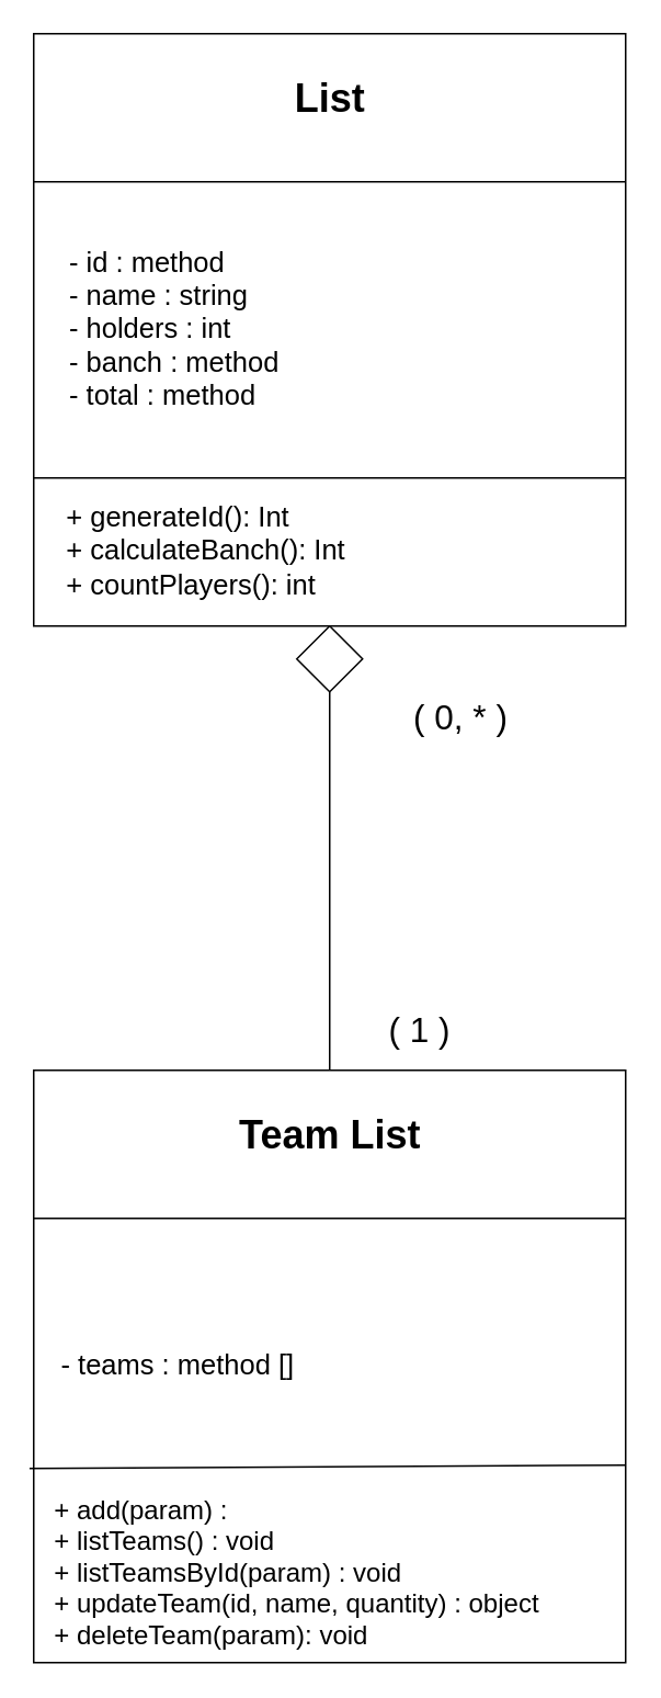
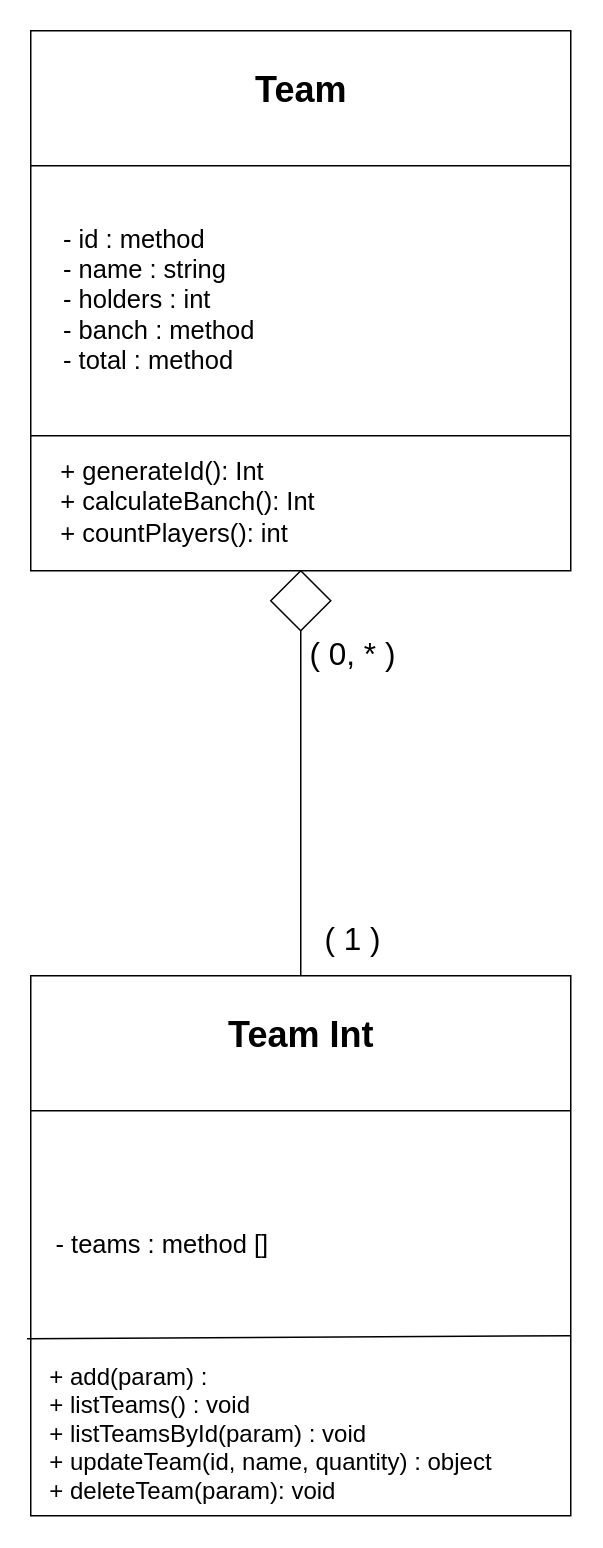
- <mxCell id="6" value="List" style="text;strokeColor=none;fillColor=none;html=1;fontSize=24;fontStyle=1;verticalAlign=middle;align=center;" vertex="1" parent="3"><mxGeometry x="130" y="20" width="100" height="40" as="geometry" /></mxCell>
+ <mxCell id="6" value="Team" style="text;strokeColor=none;fillColor=none;html=1;fontSize=24;fontStyle=1;verticalAlign=middle;align=center;" vertex="1" parent="3"><mxGeometry x="130" y="20" width="100" height="40" as="geometry" /></mxCell>
- <mxCell id="21" value="&lt;font style=&quot;font-size: 21px;&quot;&gt;( 0, * )&lt;/font&gt;" style="text;html=1;strokeColor=none;fillColor=none;align=center;verticalAlign=middle;whiteSpace=wrap;rounded=0;fontSize=16;" vertex="1" parent="2"><mxGeometry x="230" y="400" width="60" height="30" as="geometry" /></mxCell>
+ <mxCell id="21" value="&lt;font style=&quot;font-size: 21px;&quot;&gt;( 0, * )&lt;/font&gt;" style="text;html=1;strokeColor=none;fillColor=none;align=center;verticalAlign=middle;whiteSpace=wrap;rounded=0;fontSize=16;" vertex="1" parent="2"><mxGeometry x="185" y="400" width="60" height="30" as="geometry" /></mxCell>
- <mxCell id="20" value="&lt;font style=&quot;font-size: 21px;&quot;&gt;( 1 )&lt;/font&gt;" style="text;html=1;strokeColor=none;fillColor=none;align=center;verticalAlign=middle;whiteSpace=wrap;rounded=0;fontSize=16;" vertex="1" parent="2"><mxGeometry x="205" y="590" width="60" height="30" as="geometry" /></mxCell>
+ <mxCell id="20" value="&lt;font style=&quot;font-size: 21px;&quot;&gt;( 1 )&lt;/font&gt;" style="text;html=1;strokeColor=none;fillColor=none;align=center;verticalAlign=middle;whiteSpace=wrap;rounded=0;fontSize=16;" vertex="1" parent="2"><mxGeometry x="185" y="590" width="60" height="30" as="geometry" /></mxCell>
- <mxCell id="13" value="Team List" style="text;strokeColor=none;fillColor=none;html=1;fontSize=24;fontStyle=1;verticalAlign=middle;align=center;" vertex="1" parent="10"><mxGeometry x="130" y="20" width="100" height="40" as="geometry" /></mxCell>
+ <mxCell id="13" value="Team Int" style="text;strokeColor=none;fillColor=none;html=1;fontSize=24;fontStyle=1;verticalAlign=middle;align=center;" vertex="1" parent="10"><mxGeometry x="130" y="20" width="100" height="40" as="geometry" /></mxCell>
